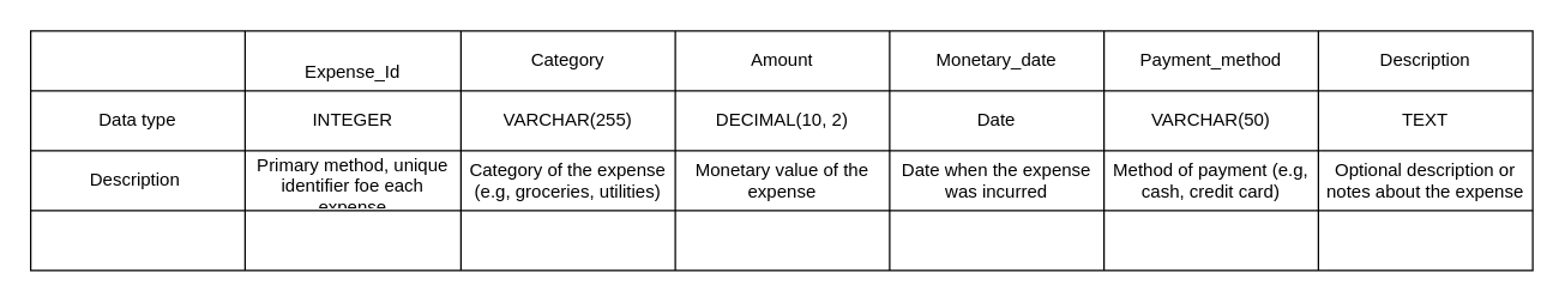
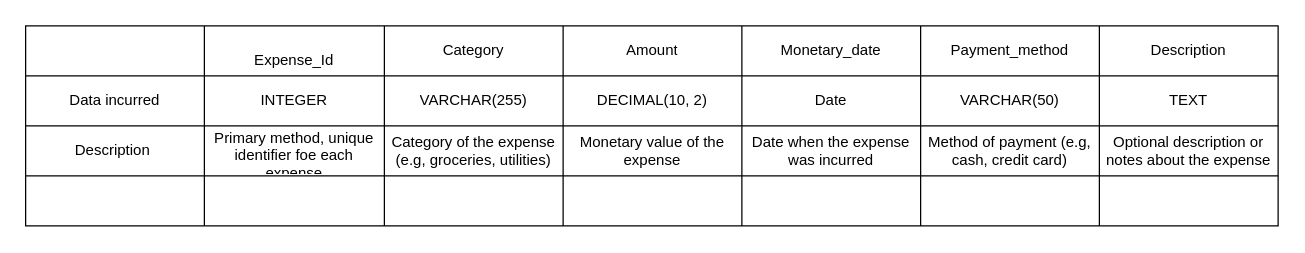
- <mxCell id="12" value="Data type" style="shape=partialRectangle;html=1;whiteSpace=wrap;connectable=0;strokeColor=inherit;overflow=hidden;fillColor=none;top=0;left=0;bottom=0;right=0;pointerEvents=1;" parent="11" vertex="1"><mxGeometry width="143" height="40" as="geometry"><mxRectangle width="143" height="40" as="alternateBounds" /></mxGeometry></mxCell>
+ <mxCell id="12" value="Data incurred" style="shape=partialRectangle;html=1;whiteSpace=wrap;connectable=0;strokeColor=inherit;overflow=hidden;fillColor=none;top=0;left=0;bottom=0;right=0;pointerEvents=1;" parent="11" vertex="1"><mxGeometry width="143" height="40" as="geometry"><mxRectangle width="143" height="40" as="alternateBounds" /></mxGeometry></mxCell>
